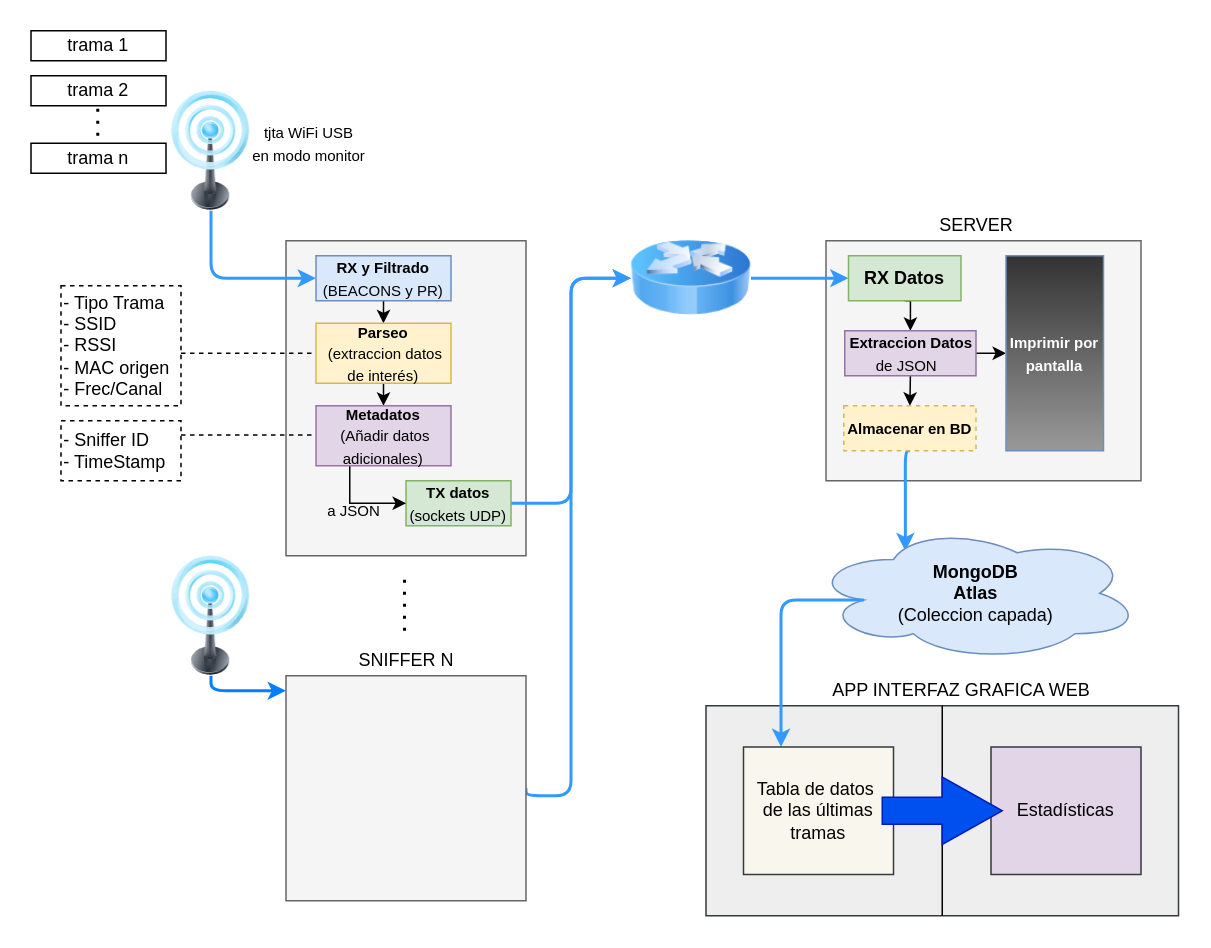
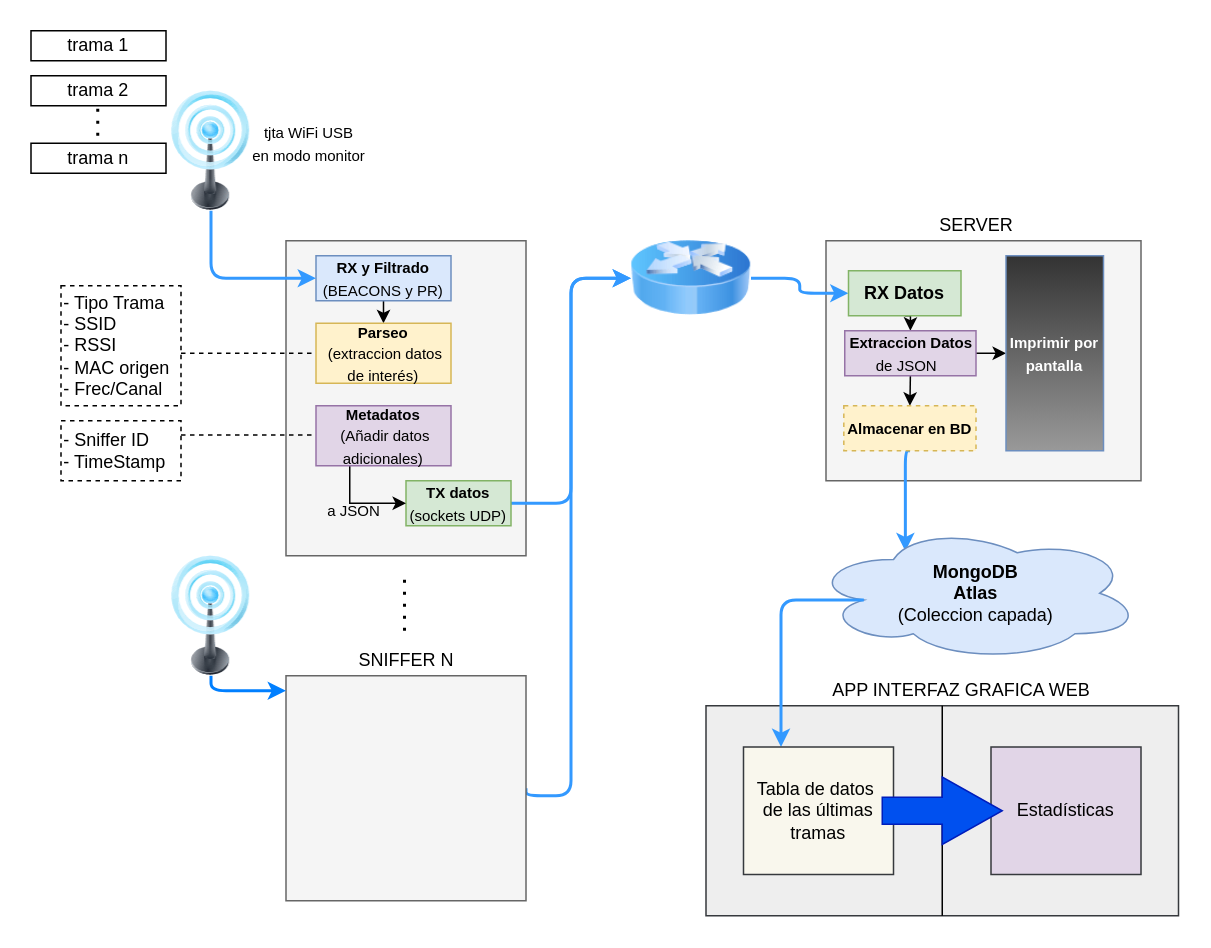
- <mxCell id="27" value="&lt;b&gt;RX Datos&lt;/b&gt;" style="rounded=0;whiteSpace=wrap;html=1;fillColor=#d5e8d4;strokeColor=#82b366;" vertex="1" parent="1"><mxGeometry x="565" y="170" width="75" height="30" as="geometry" /></mxCell>
+ <mxCell id="27" value="&lt;b&gt;RX Datos&lt;/b&gt;" style="rounded=0;whiteSpace=wrap;html=1;fillColor=#d5e8d4;strokeColor=#82b366;" vertex="1" parent="1"><mxGeometry x="565" y="180" width="75" height="30" as="geometry" /></mxCell>
- <mxCell id="5" style="edgeStyle=orthogonalEdgeStyle;rounded=0;orthogonalLoop=1;jettySize=auto;html=1;exitX=0.5;exitY=1;exitDx=0;exitDy=0;entryX=0.5;entryY=0;entryDx=0;entryDy=0;startArrow=none;startFill=0;endArrow=classic;endFill=1;strokeColor=#000000;strokeWidth=1;" edge="1" parent="1" source="6" target="46"><mxGeometry relative="1" as="geometry" /></mxCell>
